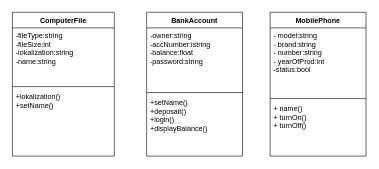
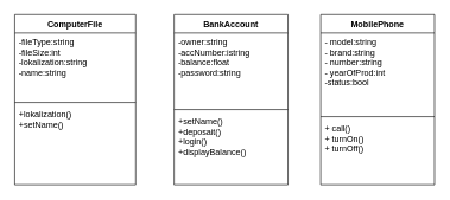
- <mxCell id="13" value="+ name()&#10;+ turnOn()&#10;+ turnOff()" style="text;strokeColor=none;fillColor=none;align=left;verticalAlign=top;spacingLeft=4;spacingRight=4;overflow=hidden;rotatable=0;points=[[0,0.5],[1,0.5]];portConstraint=eastwest;" vertex="1" parent="10"><mxGeometry y="148" width="160" height="92" as="geometry" /></mxCell>
+ <mxCell id="13" value="+ call()&#10;+ turnOn()&#10;+ turnOff()" style="text;strokeColor=none;fillColor=none;align=left;verticalAlign=top;spacingLeft=4;spacingRight=4;overflow=hidden;rotatable=0;points=[[0,0.5],[1,0.5]];portConstraint=eastwest;" vertex="1" parent="10"><mxGeometry y="148" width="160" height="92" as="geometry" /></mxCell>
